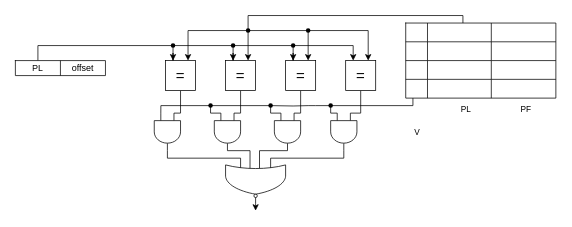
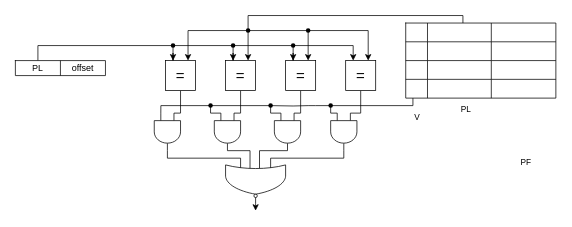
- <mxCell id="26" value="PF" style="text;html=1;align=center;verticalAlign=middle;resizable=0;points=[];autosize=1;strokeColor=none;fillColor=none;fontSize=11;" parent="1" vertex="1"><mxGeometry x="680" y="130" width="40" height="30" as="geometry" /></mxCell>
+ <mxCell id="26" value="PF" style="text;html=1;align=center;verticalAlign=middle;resizable=0;points=[];autosize=1;strokeColor=none;fillColor=none;fontSize=11;" parent="1" vertex="1"><mxGeometry x="680" y="200" width="40" height="30" as="geometry" /></mxCell>
- <mxCell id="24" value="V" style="text;html=1;align=center;verticalAlign=middle;resizable=0;points=[];autosize=1;strokeColor=none;fillColor=none;fontSize=11;" parent="1" vertex="1"><mxGeometry x="540" y="160" width="30" height="30" as="geometry" /></mxCell>
+ <mxCell id="24" value="V" style="text;html=1;align=center;verticalAlign=middle;resizable=0;points=[];autosize=1;strokeColor=none;fillColor=none;fontSize=11;" parent="1" vertex="1"><mxGeometry x="540" y="140" width="30" height="30" as="geometry" /></mxCell>
